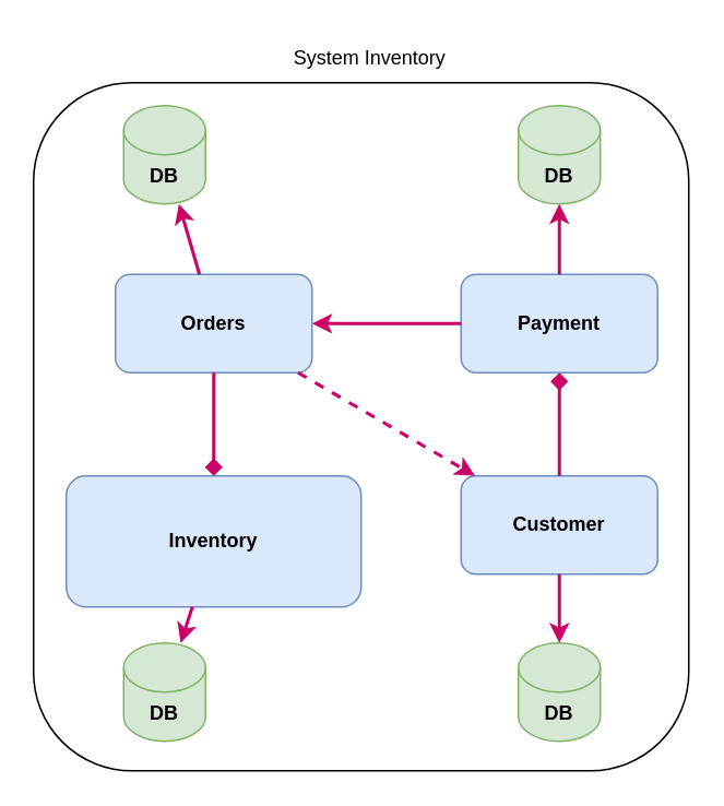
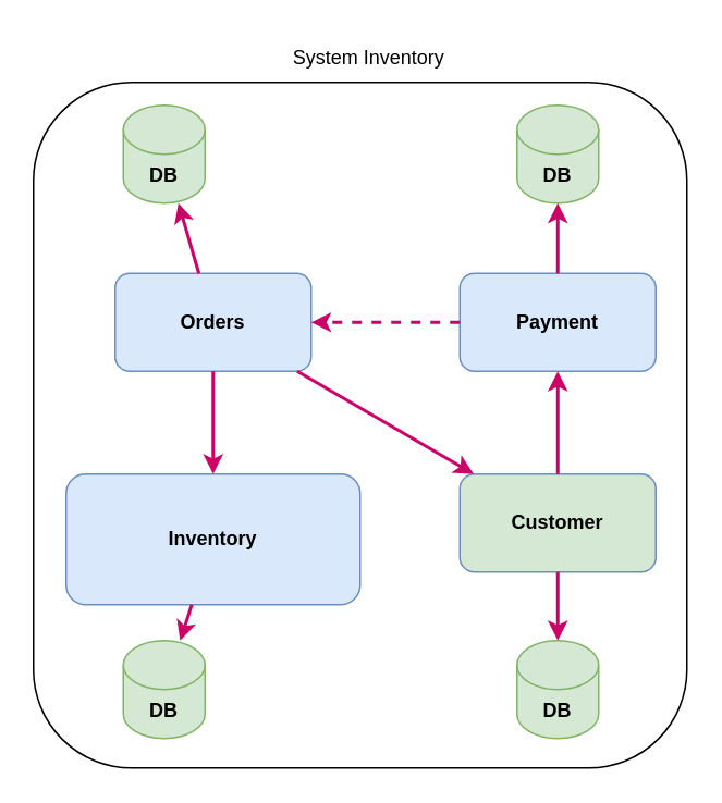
- <mxCell id="16" value="" style="endArrow=classic;html=1;rounded=0;strokeColor=#CC0066;strokeWidth=2;" parent="1" source="5" target="7" edge="1"><mxGeometry width="50" height="50" relative="1" as="geometry"><mxPoint x="730" y="167" as="sourcePoint" /><mxPoint x="780" y="117" as="targetPoint" /></mxGeometry></mxCell>
+ <mxCell id="16" value="" style="endArrow=classic;html=1;rounded=0;strokeColor=#CC0066;strokeWidth=2;dashed=1;" parent="1" source="5" target="7" edge="1"><mxGeometry width="50" height="50" relative="1" as="geometry"><mxPoint x="730" y="167" as="sourcePoint" /><mxPoint x="780" y="117" as="targetPoint" /></mxGeometry></mxCell>
- <mxCell id="19" value="" style="endArrow=diamond;html=1;rounded=0;strokeColor=#CC0066;strokeWidth=2;" parent="1" source="6" target="5" edge="1"><mxGeometry width="50" height="50" relative="1" as="geometry"><mxPoint x="311" y="227" as="sourcePoint" /><mxPoint x="141" y="227" as="targetPoint" /></mxGeometry></mxCell>
+ <mxCell id="19" value="" style="endArrow=classic;html=1;rounded=0;strokeColor=#CC0066;strokeWidth=2;" parent="1" source="6" target="5" edge="1"><mxGeometry width="50" height="50" relative="1" as="geometry"><mxPoint x="311" y="227" as="sourcePoint" /><mxPoint x="141" y="227" as="targetPoint" /></mxGeometry></mxCell>
- <mxCell id="18" value="" style="endArrow=classic;html=1;rounded=0;strokeColor=#CC0066;strokeWidth=2;dashed=1;" parent="1" source="7" target="6" edge="1"><mxGeometry width="50" height="50" relative="1" as="geometry"><mxPoint x="410" y="217" as="sourcePoint" /><mxPoint x="240" y="217" as="targetPoint" /></mxGeometry></mxCell>
+ <mxCell id="18" value="" style="endArrow=classic;html=1;rounded=0;strokeColor=#CC0066;strokeWidth=2;" parent="1" source="7" target="6" edge="1"><mxGeometry width="50" height="50" relative="1" as="geometry"><mxPoint x="410" y="217" as="sourcePoint" /><mxPoint x="240" y="217" as="targetPoint" /></mxGeometry></mxCell>
- <mxCell id="17" value="" style="endArrow=diamond;html=1;rounded=0;strokeColor=#CC0066;strokeWidth=2;" parent="1" source="7" target="4" edge="1"><mxGeometry width="50" height="50" relative="1" as="geometry"><mxPoint x="340" y="207" as="sourcePoint" /><mxPoint x="170" y="207" as="targetPoint" /></mxGeometry></mxCell>
+ <mxCell id="17" value="" style="endArrow=classic;html=1;rounded=0;strokeColor=#CC0066;strokeWidth=2;" parent="1" source="7" target="4" edge="1"><mxGeometry width="50" height="50" relative="1" as="geometry"><mxPoint x="340" y="207" as="sourcePoint" /><mxPoint x="170" y="207" as="targetPoint" /></mxGeometry></mxCell>
- <mxCell id="6" value="Customer" style="rounded=1;whiteSpace=wrap;html=1;fillColor=#dae8fc;strokeColor=#6c8ebf;fontStyle=1" parent="1" vertex="1"><mxGeometry x="281" y="290" width="120" height="60" as="geometry" /></mxCell>
+ <mxCell id="6" value="Customer" style="rounded=1;whiteSpace=wrap;html=1;fillColor=#d5e8d4;strokeColor=#6c8ebf;fontStyle=1;" parent="1" vertex="1"><mxGeometry x="281" y="290" width="120" height="60" as="geometry" /></mxCell>
